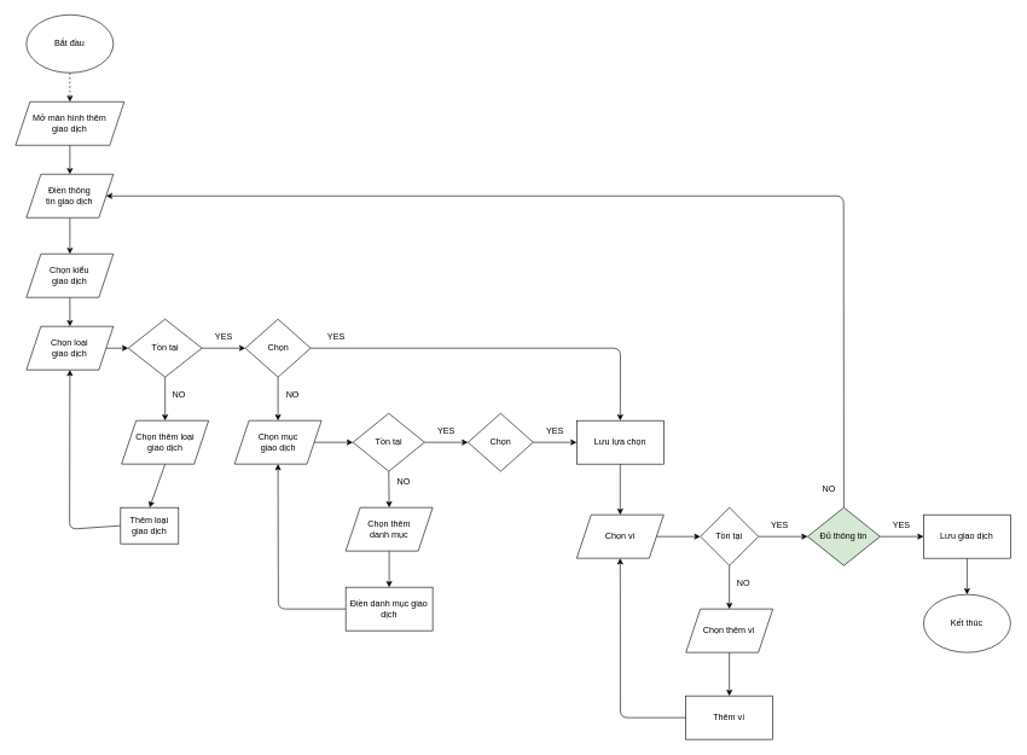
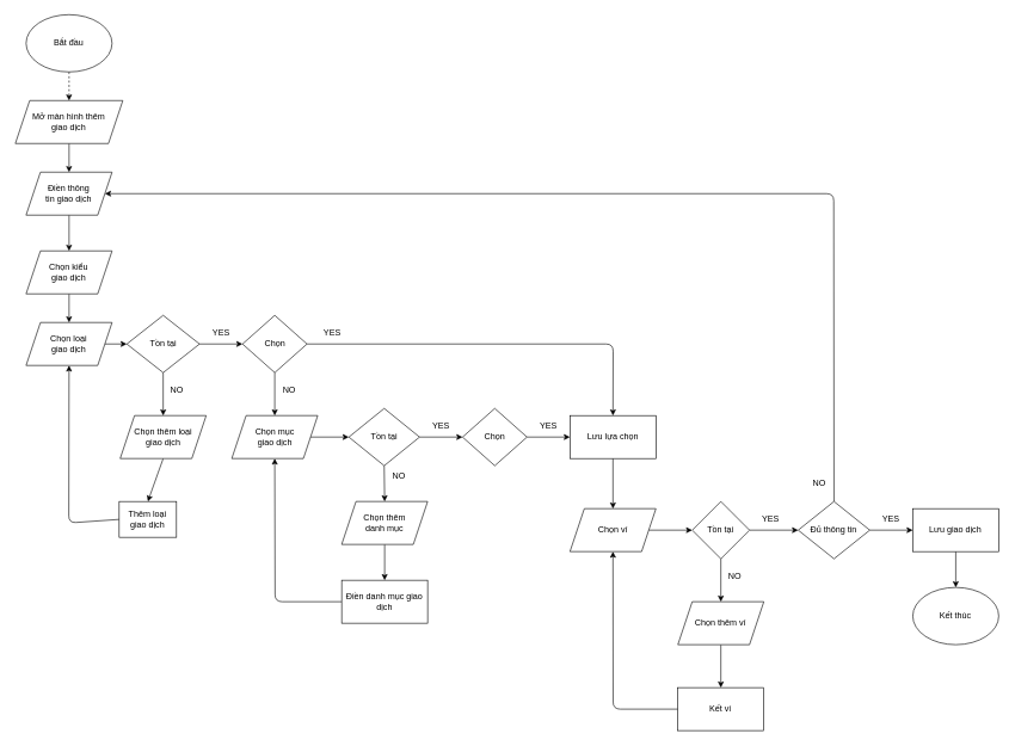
- <mxCell id="15" value="Đủ thông tin" style="rhombus;whiteSpace=wrap;html=1;fillColor=#d5e8d4;" parent="1" vertex="1"><mxGeometry x="1113.36" y="700" width="100" height="80" as="geometry" /></mxCell>
+ <mxCell id="15" value="Đủ thông tin" style="rhombus;whiteSpace=wrap;html=1;" parent="1" vertex="1"><mxGeometry x="1113.36" y="700" width="100" height="80" as="geometry" /></mxCell>
- <mxCell id="47" value="Thêm ví" style="rounded=1;whiteSpace=wrap;html=1;arcSize=0;" parent="1" vertex="1"><mxGeometry x="945.4" y="960" width="120" height="60" as="geometry" /></mxCell>
+ <mxCell id="47" value="Kết ví" style="rounded=1;whiteSpace=wrap;html=1;arcSize=0;" parent="1" vertex="1"><mxGeometry x="945.4" y="960" width="120" height="60" as="geometry" /></mxCell>
